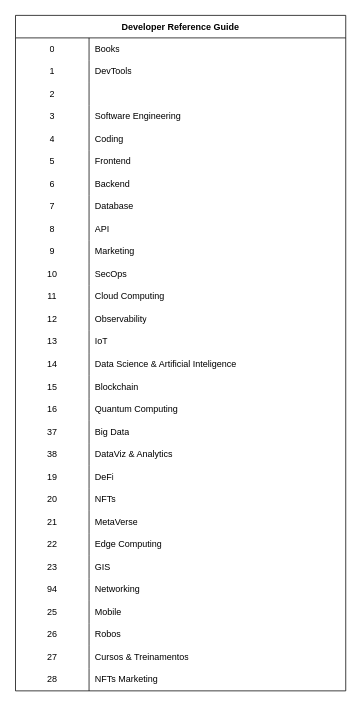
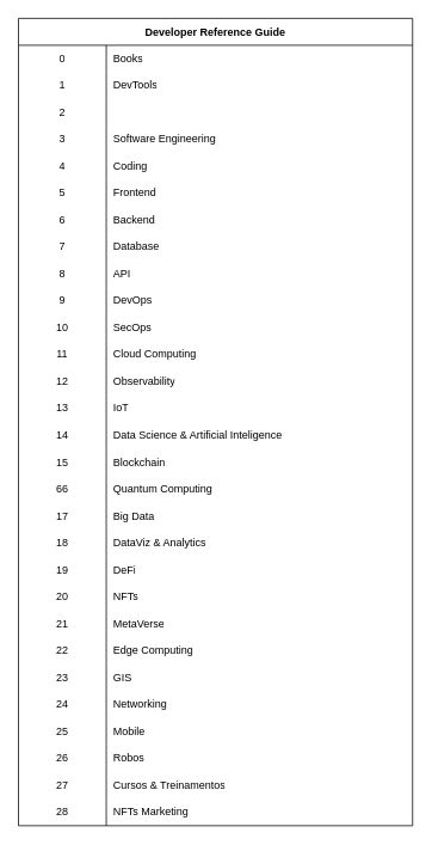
- <mxCell id="32" value="Marketing" style="shape=partialRectangle;html=1;whiteSpace=wrap;connectable=0;fillColor=none;top=0;left=0;bottom=0;right=0;align=left;spacingLeft=6;overflow=hidden;" parent="30" vertex="1"><mxGeometry x="98" width="342" height="30" as="geometry"><mxRectangle width="342" height="30" as="alternateBounds" /></mxGeometry></mxCell>
+ <mxCell id="32" value="DevOps" style="shape=partialRectangle;html=1;whiteSpace=wrap;connectable=0;fillColor=none;top=0;left=0;bottom=0;right=0;align=left;spacingLeft=6;overflow=hidden;" parent="30" vertex="1"><mxGeometry x="98" width="342" height="30" as="geometry"><mxRectangle width="342" height="30" as="alternateBounds" /></mxGeometry></mxCell>
- <mxCell id="52" value="16" style="shape=partialRectangle;html=1;whiteSpace=wrap;connectable=0;fillColor=none;top=0;left=0;bottom=0;right=0;overflow=hidden;" parent="51" vertex="1"><mxGeometry width="98" height="30" as="geometry"><mxRectangle width="98" height="30" as="alternateBounds" /></mxGeometry></mxCell>
+ <mxCell id="52" value="66" style="shape=partialRectangle;html=1;whiteSpace=wrap;connectable=0;fillColor=none;top=0;left=0;bottom=0;right=0;overflow=hidden;" parent="51" vertex="1"><mxGeometry width="98" height="30" as="geometry"><mxRectangle width="98" height="30" as="alternateBounds" /></mxGeometry></mxCell>
- <mxCell id="55" value="37" style="shape=partialRectangle;html=1;whiteSpace=wrap;connectable=0;fillColor=none;top=0;left=0;bottom=0;right=0;overflow=hidden;" parent="54" vertex="1"><mxGeometry width="98" height="30" as="geometry"><mxRectangle width="98" height="30" as="alternateBounds" /></mxGeometry></mxCell>
+ <mxCell id="55" value="17" style="shape=partialRectangle;html=1;whiteSpace=wrap;connectable=0;fillColor=none;top=0;left=0;bottom=0;right=0;overflow=hidden;" parent="54" vertex="1"><mxGeometry width="98" height="30" as="geometry"><mxRectangle width="98" height="30" as="alternateBounds" /></mxGeometry></mxCell>
- <mxCell id="58" value="38" style="shape=partialRectangle;html=1;whiteSpace=wrap;connectable=0;fillColor=none;top=0;left=0;bottom=0;right=0;overflow=hidden;" parent="57" vertex="1"><mxGeometry width="98" height="30" as="geometry"><mxRectangle width="98" height="30" as="alternateBounds" /></mxGeometry></mxCell>
+ <mxCell id="58" value="18" style="shape=partialRectangle;html=1;whiteSpace=wrap;connectable=0;fillColor=none;top=0;left=0;bottom=0;right=0;overflow=hidden;" parent="57" vertex="1"><mxGeometry width="98" height="30" as="geometry"><mxRectangle width="98" height="30" as="alternateBounds" /></mxGeometry></mxCell>
- <mxCell id="76" value="94" style="shape=partialRectangle;html=1;whiteSpace=wrap;connectable=0;fillColor=none;top=0;left=0;bottom=0;right=0;overflow=hidden;" vertex="1" parent="75"><mxGeometry width="98" height="30" as="geometry"><mxRectangle width="98" height="30" as="alternateBounds" /></mxGeometry></mxCell>
+ <mxCell id="76" value="24" style="shape=partialRectangle;html=1;whiteSpace=wrap;connectable=0;fillColor=none;top=0;left=0;bottom=0;right=0;overflow=hidden;" vertex="1" parent="75"><mxGeometry width="98" height="30" as="geometry"><mxRectangle width="98" height="30" as="alternateBounds" /></mxGeometry></mxCell>
